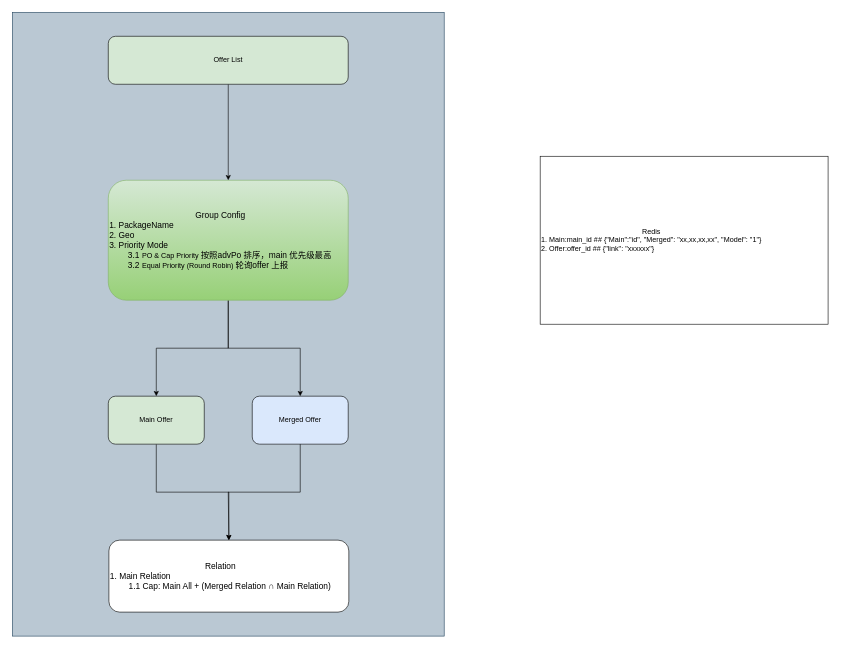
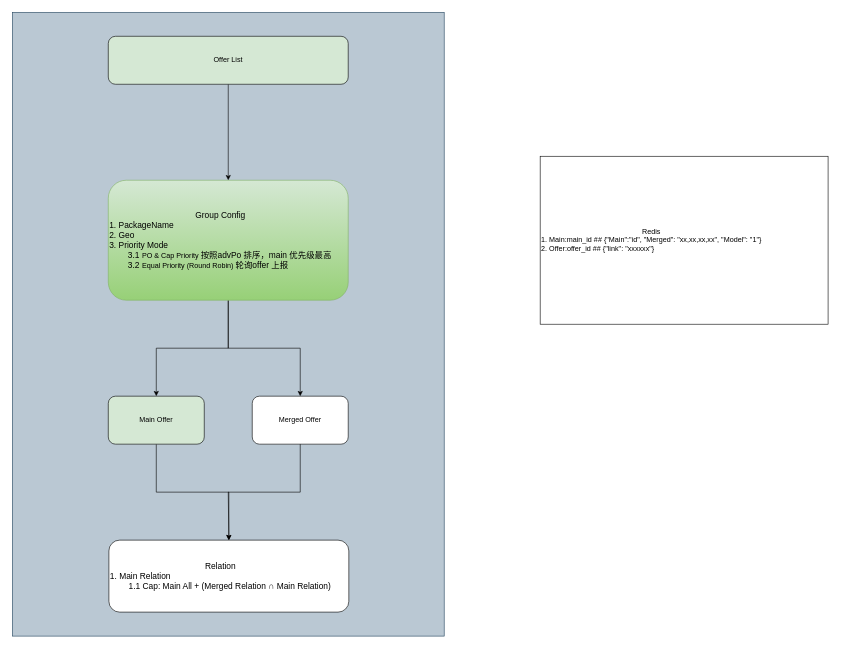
- <mxCell id="10" value="&lt;div data-docx-has-block-data=&quot;false&quot; data-lark-html-role=&quot;root&quot; data-page-id=&quot;NyitdpISko6Hz0x7i6Mc9hGanme&quot;&gt;&lt;div class=&quot;old-record-id-YWvLdRiZXoQGDnxSmewc7vAjnSe&quot;&gt;Merged Offer&lt;/div&gt;&lt;/div&gt;" style="rounded=1;whiteSpace=wrap;html=1;fillColor=#dae8fc;" vertex="1" parent="1"><mxGeometry x="420" y="660" width="160" height="80" as="geometry" /></mxCell>
+ <mxCell id="10" value="&lt;div data-docx-has-block-data=&quot;false&quot; data-lark-html-role=&quot;root&quot; data-page-id=&quot;NyitdpISko6Hz0x7i6Mc9hGanme&quot;&gt;&lt;div class=&quot;old-record-id-YWvLdRiZXoQGDnxSmewc7vAjnSe&quot;&gt;Merged Offer&lt;/div&gt;&lt;/div&gt;" style="rounded=1;whiteSpace=wrap;html=1;" vertex="1" parent="1"><mxGeometry x="420" y="660" width="160" height="80" as="geometry" /></mxCell>
